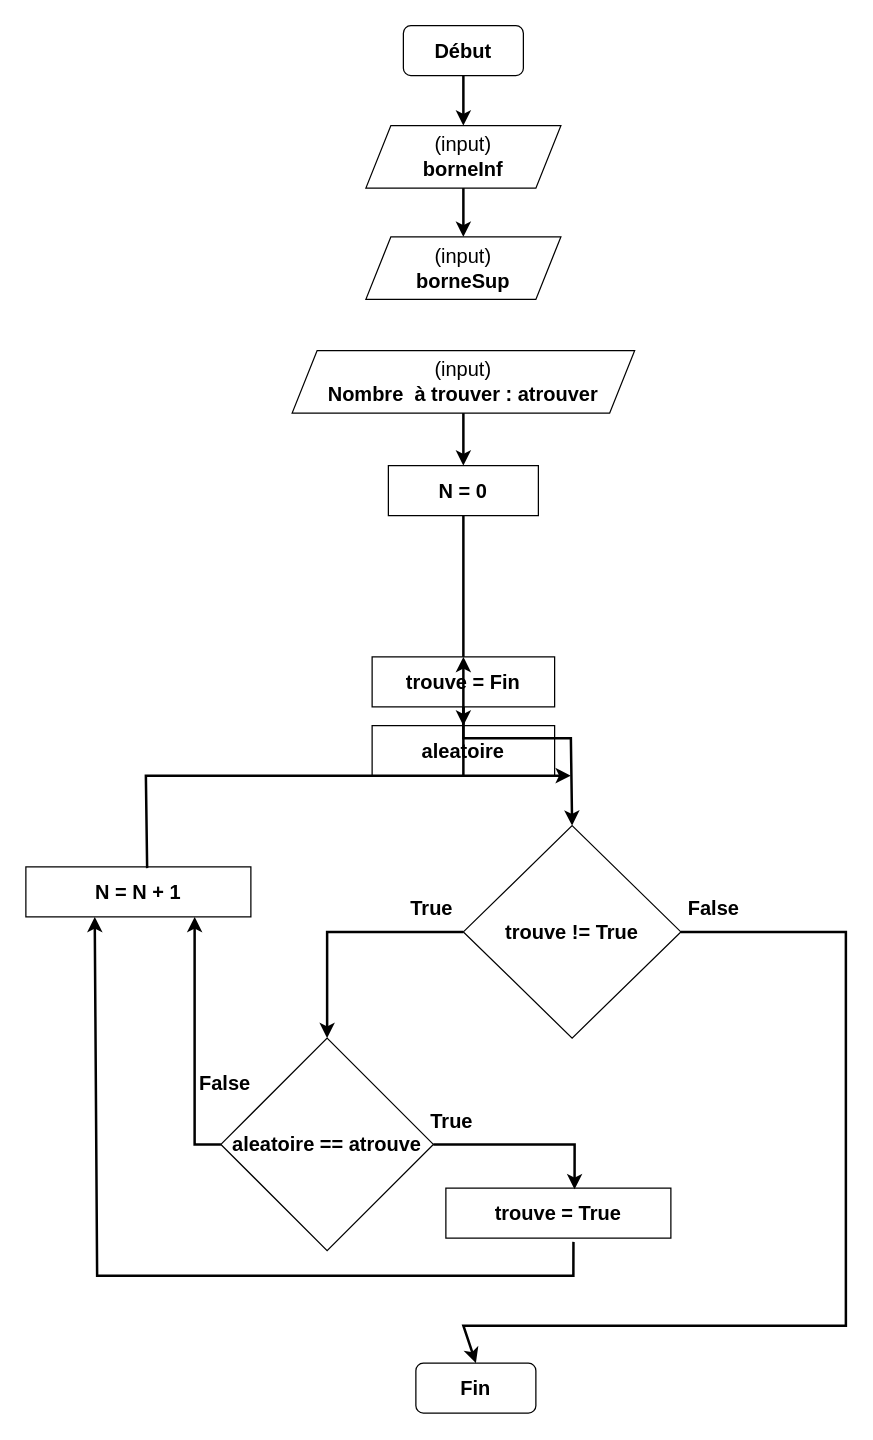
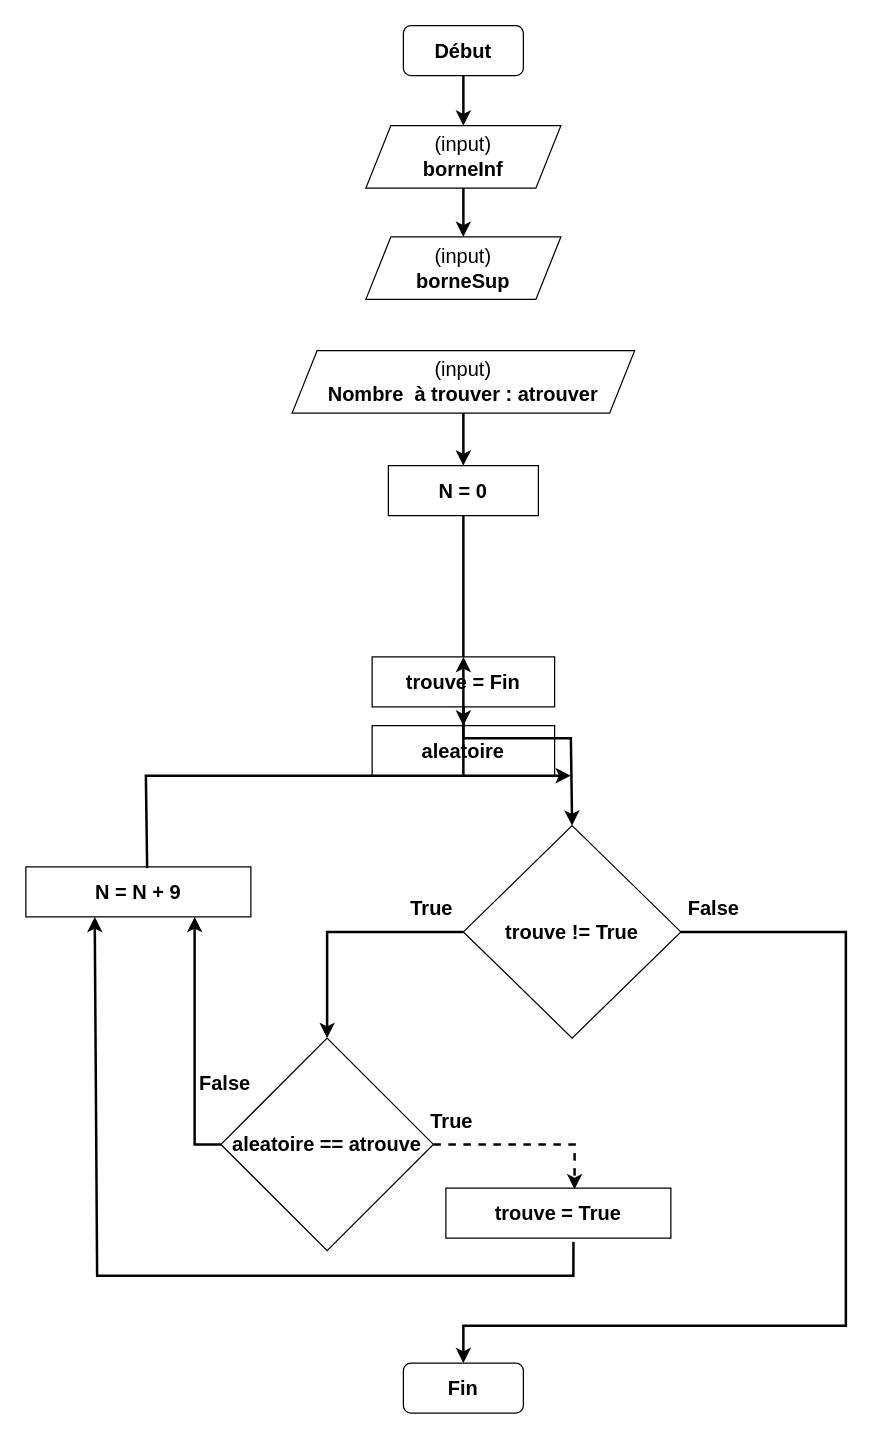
- <mxCell id="16" value="&lt;b&gt;N = N + 1&lt;/b&gt;" style="rounded=0;whiteSpace=wrap;html=1;fontSize=16;" vertex="1" parent="1"><mxGeometry x="20" y="693" width="180" height="40" as="geometry" /></mxCell>
+ <mxCell id="16" value="&lt;b&gt;N = N + 9&lt;/b&gt;" style="rounded=0;whiteSpace=wrap;html=1;fontSize=16;" vertex="1" parent="1"><mxGeometry x="20" y="693" width="180" height="40" as="geometry" /></mxCell>
- <mxCell id="24" value="" style="endArrow=classic;html=1;rounded=0;strokeWidth=2;fontSize=16;exitX=1;exitY=0.5;exitDx=0;exitDy=0;entryX=0.572;entryY=0.025;entryDx=0;entryDy=0;entryPerimeter=0;" edge="1" parent="1" source="15" target="18"><mxGeometry width="50" height="50" relative="1" as="geometry"><mxPoint x="156" y="990" as="sourcePoint" /><mxPoint x="76" y="1000" as="targetPoint" /><Array as="points"><mxPoint x="459" y="915" /></Array></mxGeometry></mxCell>
+ <mxCell id="24" value="" style="endArrow=classic;html=1;rounded=0;strokeWidth=2;fontSize=16;exitX=1;exitY=0.5;exitDx=0;exitDy=0;entryX=0.572;entryY=0.025;entryDx=0;entryDy=0;entryPerimeter=0;dashed=1;" edge="1" parent="1" source="15" target="18"><mxGeometry width="50" height="50" relative="1" as="geometry"><mxPoint x="156" y="990" as="sourcePoint" /><mxPoint x="76" y="1000" as="targetPoint" /><Array as="points"><mxPoint x="459" y="915" /></Array></mxGeometry></mxCell>
- <mxCell id="17" value="&lt;font style=&quot;font-size: 16px;&quot;&gt;&lt;b&gt;Fin&lt;/b&gt;&lt;/font&gt;" style="rounded=1;whiteSpace=wrap;html=1;" vertex="1" parent="1"><mxGeometry x="332" y="1090" width="96" height="40" as="geometry" /></mxCell>
+ <mxCell id="17" value="&lt;font style=&quot;font-size: 16px;&quot;&gt;&lt;b&gt;Fin&lt;/b&gt;&lt;/font&gt;" style="rounded=1;whiteSpace=wrap;html=1;" vertex="1" parent="1"><mxGeometry x="322" y="1090" width="96" height="40" as="geometry" /></mxCell>
